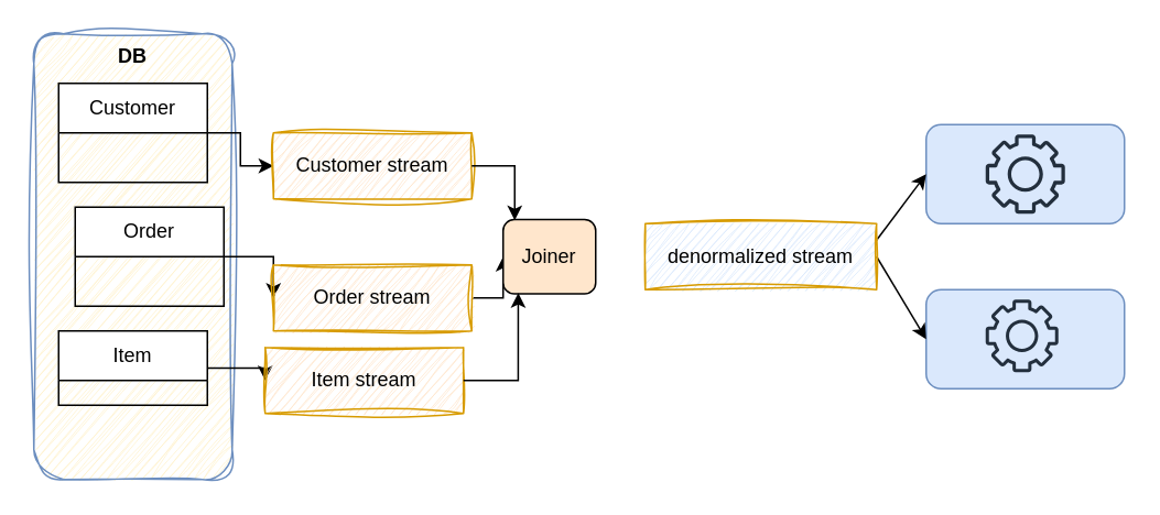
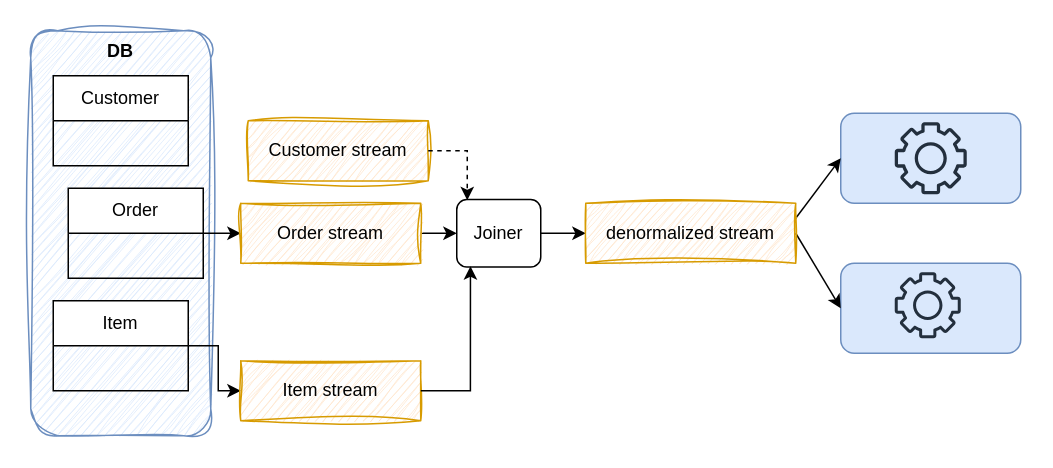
- <mxCell id="2" value="DB" style="rounded=1;whiteSpace=wrap;html=1;verticalAlign=top;fontStyle=1;fillColor=#fff2cc;strokeColor=#6c8ebf;sketch=1;curveFitting=1;jiggle=2;" vertex="1" parent="1"><mxGeometry x="20" y="20" width="120" height="270" as="geometry" /></mxCell>
+ <mxCell id="2" value="DB" style="rounded=1;whiteSpace=wrap;html=1;verticalAlign=top;fontStyle=1;fillColor=#dae8fc;strokeColor=#6c8ebf;sketch=1;curveFitting=1;jiggle=2;" vertex="1" parent="1"><mxGeometry x="20" y="20" width="120" height="270" as="geometry" /></mxCell>
- <mxCell id="5" style="edgeStyle=orthogonalEdgeStyle;rounded=0;orthogonalLoop=1;jettySize=auto;html=1;exitX=1;exitY=0.5;exitDx=0;exitDy=0;entryX=0;entryY=0.5;entryDx=0;entryDy=0;" edge="1" parent="1" source="6" target="9"><mxGeometry relative="1" as="geometry" /></mxCell>
- <mxCell id="19" style="edgeStyle=orthogonalEdgeStyle;rounded=0;orthogonalLoop=1;jettySize=auto;html=1;exitX=1;exitY=0.5;exitDx=0;exitDy=0;entryX=0.125;entryY=0.011;entryDx=0;entryDy=0;entryPerimeter=0;" edge="1" parent="1" source="9" target="18"><mxGeometry relative="1" as="geometry" /></mxCell>
+ <mxCell id="19" style="edgeStyle=orthogonalEdgeStyle;rounded=0;orthogonalLoop=1;jettySize=auto;html=1;exitX=1;exitY=0.5;exitDx=0;exitDy=0;entryX=0.125;entryY=0.011;entryDx=0;entryDy=0;entryPerimeter=0;dashed=1;" edge="1" parent="1" source="9" target="18"><mxGeometry relative="1" as="geometry" /></mxCell>
- <mxCell id="18" value="Joiner" style="rounded=1;whiteSpace=wrap;html=1;fillColor=#ffe6cc;" vertex="1" parent="1"><mxGeometry x="304" y="132.5" width="56" height="45" as="geometry" /></mxCell>
+ <mxCell id="18" value="Joiner" style="rounded=1;whiteSpace=wrap;html=1;" vertex="1" parent="1"><mxGeometry x="304" y="132.5" width="56" height="45" as="geometry" /></mxCell>
+ <mxCell id="17" style="edgeStyle=orthogonalEdgeStyle;rounded=0;orthogonalLoop=1;jettySize=auto;html=1;exitX=1;exitY=0.5;exitDx=0;exitDy=0;entryX=0;entryY=0.5;entryDx=0;entryDy=0;" edge="1" parent="1" source="18" target="23"><mxGeometry relative="1" as="geometry" /></mxCell>
- <mxCell id="23" value="denormalized stream" style="rounded=0;whiteSpace=wrap;html=1;fillColor=#dae8fc;strokeColor=#d79b00;sketch=1;curveFitting=1;jiggle=2;" vertex="1" parent="1"><mxGeometry x="390" y="135" width="140" height="40" as="geometry" /></mxCell>
+ <mxCell id="23" value="denormalized stream" style="rounded=0;whiteSpace=wrap;html=1;fillColor=#ffe6cc;strokeColor=#d79b00;sketch=1;curveFitting=1;jiggle=2;" vertex="1" parent="1"><mxGeometry x="390" y="135" width="140" height="40" as="geometry" /></mxCell>
- <mxCell id="11" value="Order stream" style="rounded=0;whiteSpace=wrap;html=1;fillColor=#ffe6cc;strokeColor=#d79b00;sketch=1;curveFitting=1;jiggle=2;" vertex="1" parent="1"><mxGeometry x="165" y="160" width="120" height="40" as="geometry" /></mxCell>
+ <mxCell id="11" value="Order stream" style="rounded=0;whiteSpace=wrap;html=1;fillColor=#ffe6cc;strokeColor=#d79b00;sketch=1;curveFitting=1;jiggle=2;" vertex="1" parent="1"><mxGeometry x="160" y="135" width="120" height="40" as="geometry" /></mxCell>
- <mxCell id="8" value="Item" style="swimlane;fontStyle=0;childLayout=stackLayout;horizontal=1;startSize=30;horizontalStack=0;resizeParent=1;resizeParentMax=0;resizeLast=0;collapsible=1;marginBottom=0;whiteSpace=wrap;html=1;" vertex="1" parent="1"><mxGeometry x="35" y="200" width="90" height="45" as="geometry" /></mxCell>
+ <mxCell id="8" value="Item" style="swimlane;fontStyle=0;childLayout=stackLayout;horizontal=1;startSize=30;horizontalStack=0;resizeParent=1;resizeParentMax=0;resizeLast=0;collapsible=1;marginBottom=0;whiteSpace=wrap;html=1;" vertex="1" parent="1"><mxGeometry x="35" y="200" width="90" height="60" as="geometry" /></mxCell>
- <mxCell id="12" value="Item stream" style="rounded=0;whiteSpace=wrap;html=1;fillColor=#ffe6cc;strokeColor=#d79b00;sketch=1;curveFitting=1;jiggle=2;" vertex="1" parent="1"><mxGeometry x="160" y="210" width="120" height="40" as="geometry" /></mxCell>
+ <mxCell id="12" value="Item stream" style="rounded=0;whiteSpace=wrap;html=1;fillColor=#ffe6cc;strokeColor=#d79b00;sketch=1;curveFitting=1;jiggle=2;" vertex="1" parent="1"><mxGeometry x="160" y="240" width="120" height="40" as="geometry" /></mxCell>
